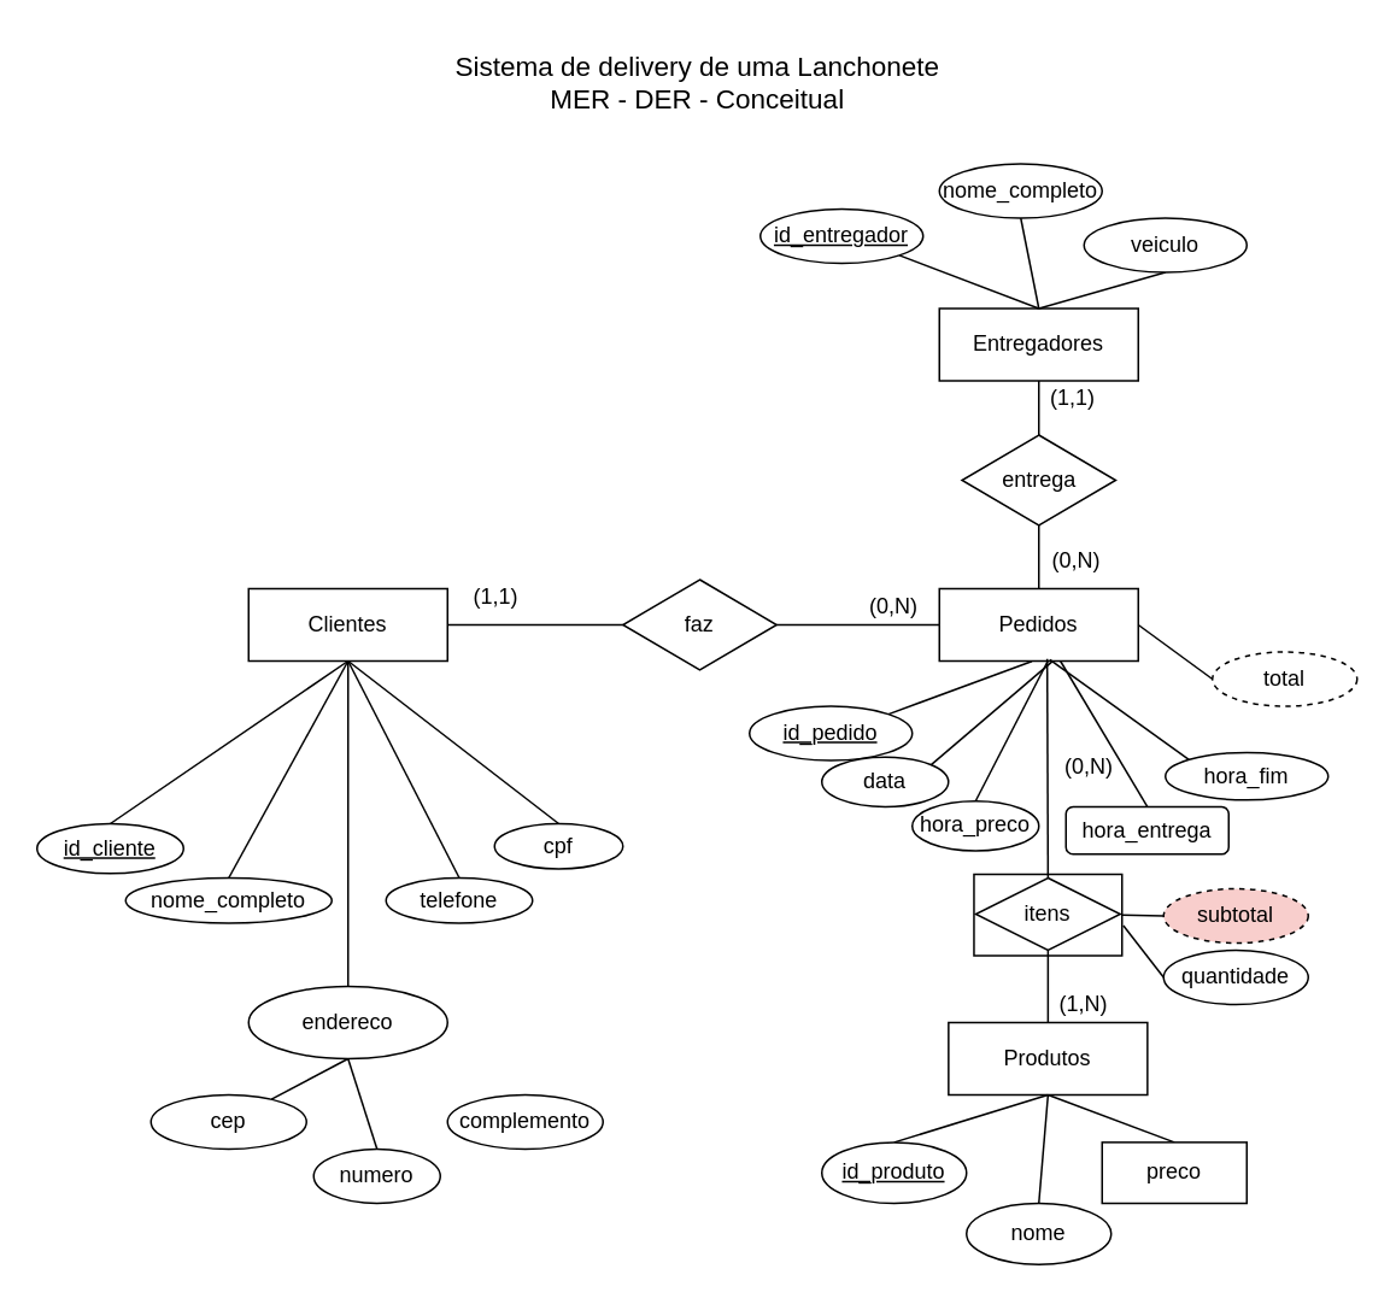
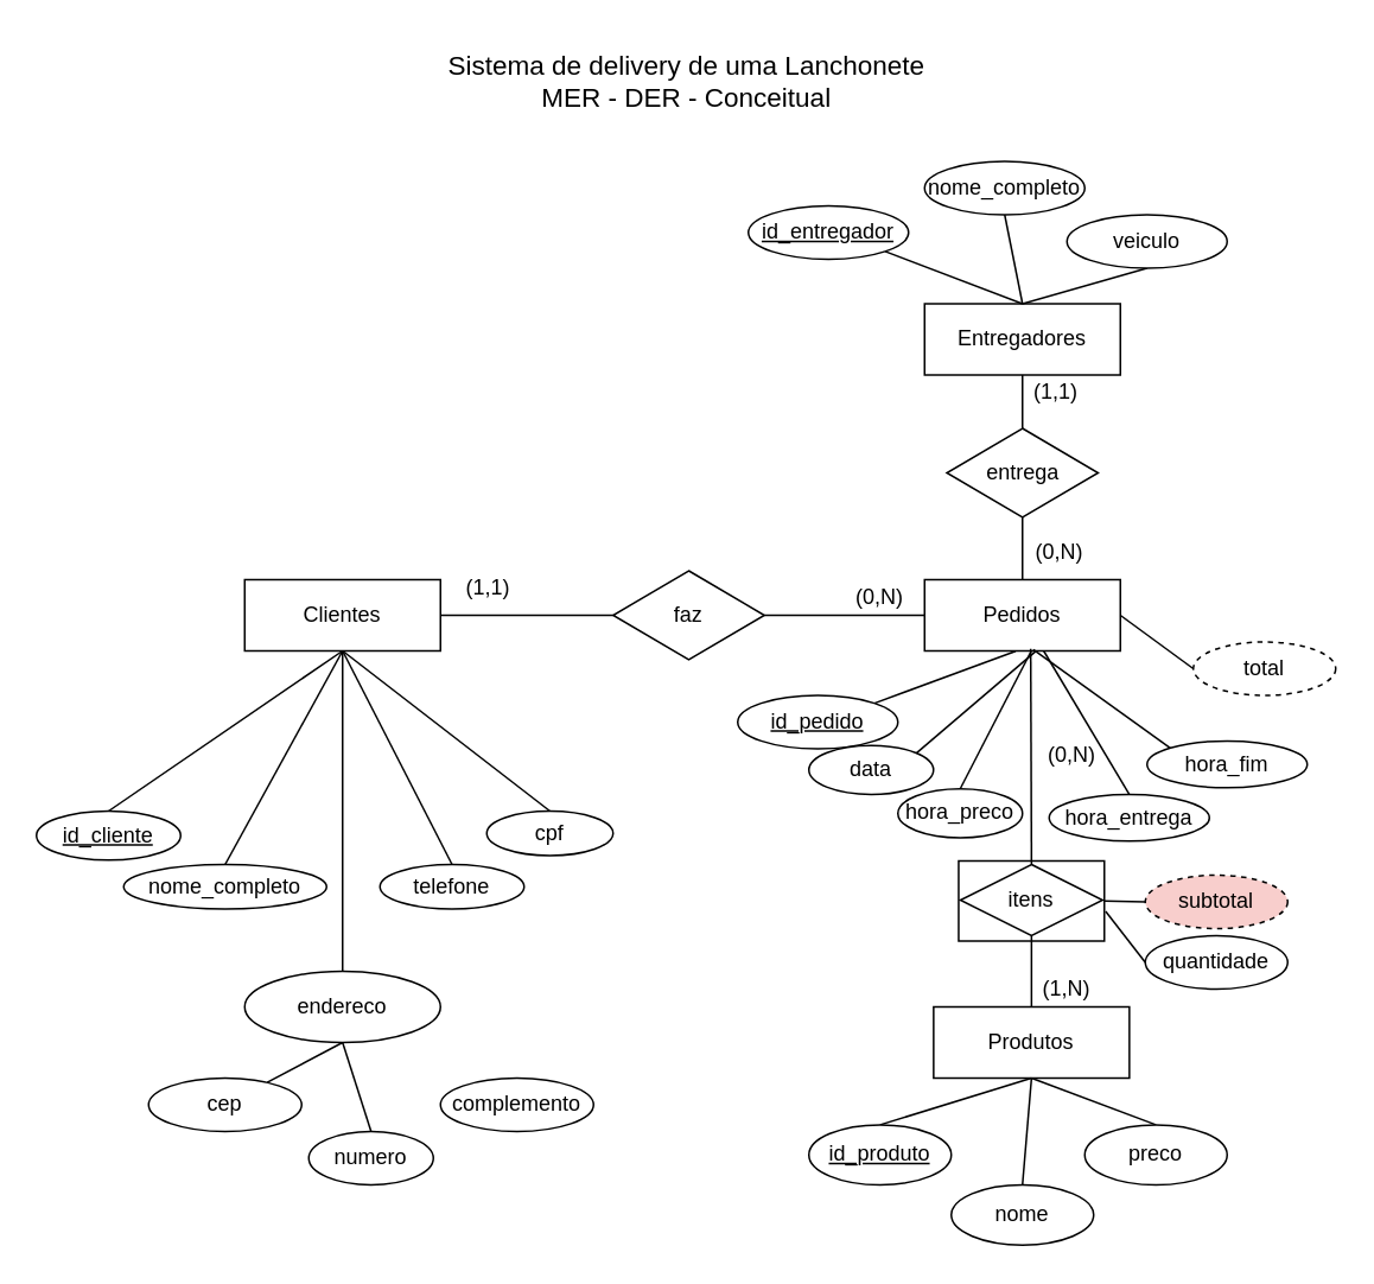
- <mxCell id="32" value="hora_entrega" style="whiteSpace=wrap;html=1;fontStyle=0;rounded=1;" vertex="1" parent="1"><mxGeometry x="589" y="445.63" width="90" height="26.25" as="geometry" /></mxCell>
+ <mxCell id="32" value="hora_entrega" style="ellipse;whiteSpace=wrap;html=1;fontStyle=0" vertex="1" parent="1"><mxGeometry x="589" y="445.63" width="90" height="26.25" as="geometry" /></mxCell>
- <mxCell id="38" value="preco" style="whiteSpace=wrap;html=1;fontStyle=0;rounded=0;" vertex="1" parent="1"><mxGeometry x="609" y="631.25" width="80" height="33.75" as="geometry" /></mxCell>
+ <mxCell id="38" value="preco" style="ellipse;whiteSpace=wrap;html=1;fontStyle=0" vertex="1" parent="1"><mxGeometry x="609" y="631.25" width="80" height="33.75" as="geometry" /></mxCell>
